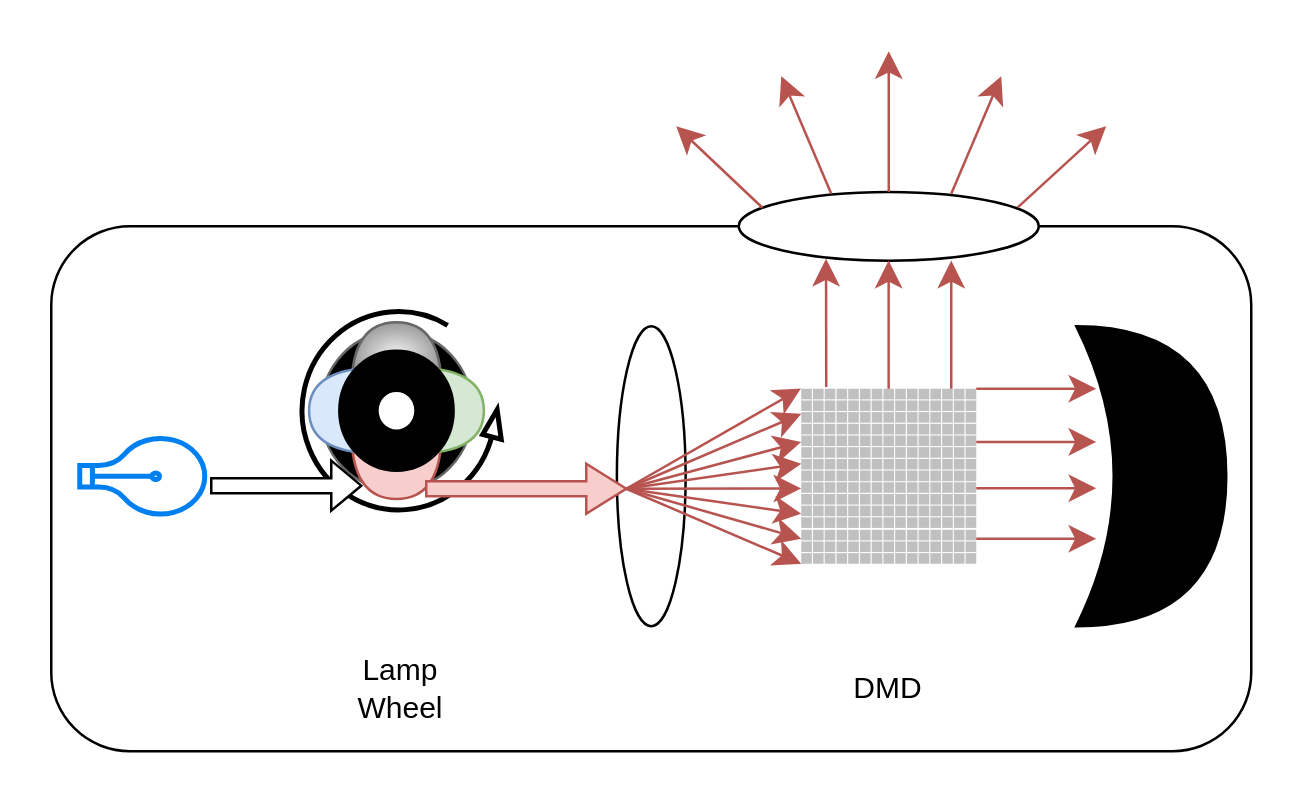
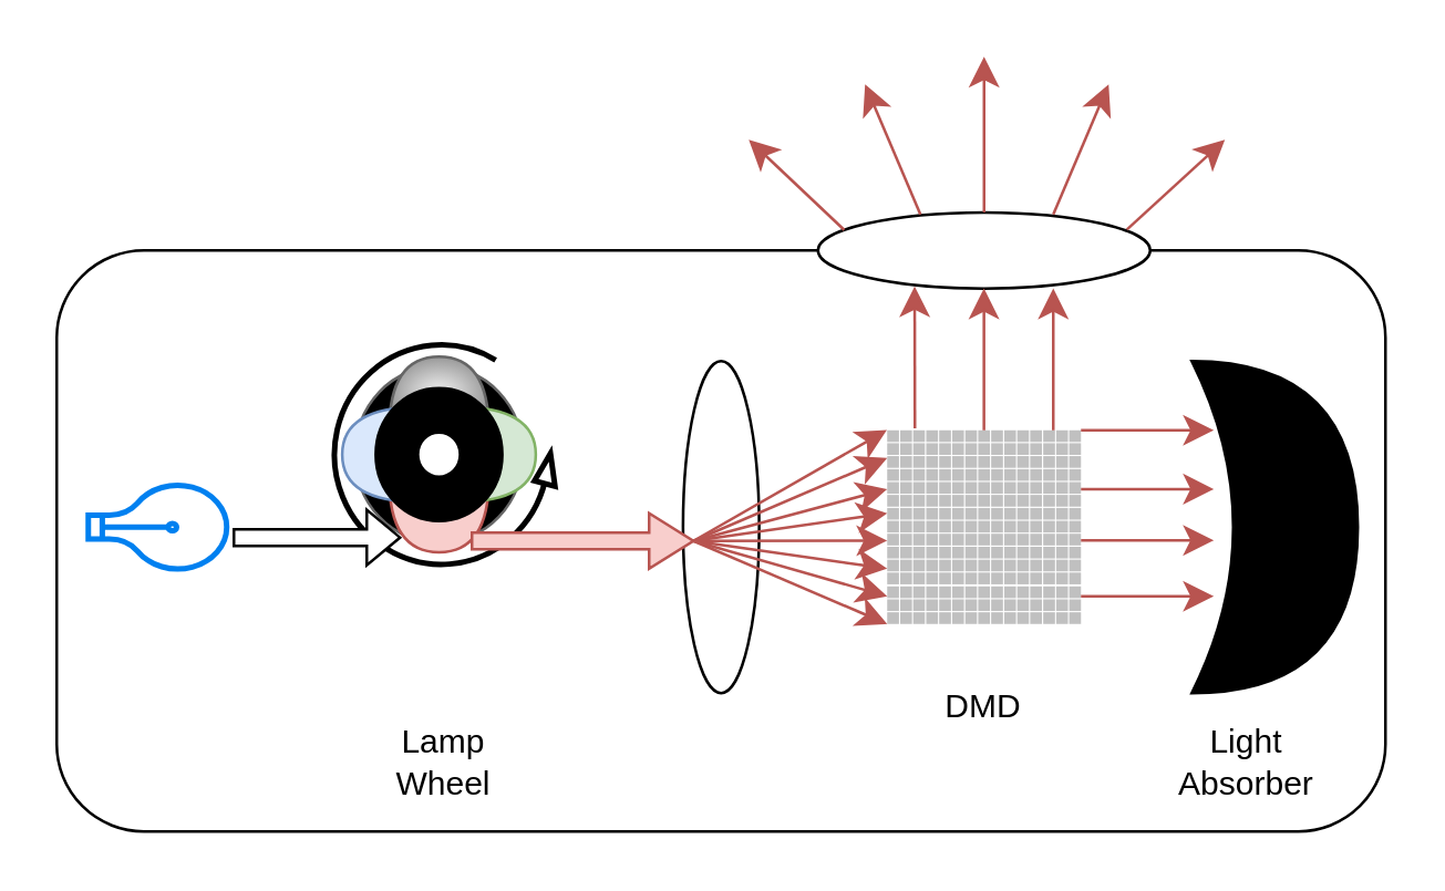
- <mxCell id="16" value="DMD" style="text;html=1;align=center;verticalAlign=middle;whiteSpace=wrap;rounded=0;" vertex="1" parent="1"><mxGeometry x="325" y="260" width="60" height="30" as="geometry" /></mxCell>
+ <mxCell id="16" value="DMD" style="text;html=1;align=center;verticalAlign=middle;whiteSpace=wrap;rounded=0;" vertex="1" parent="1"><mxGeometry x="325" y="240" width="60" height="30" as="geometry" /></mxCell>
+ <mxCell id="77" value="Light&lt;br&gt;Absorber" style="text;html=1;align=center;verticalAlign=middle;whiteSpace=wrap;rounded=0;" vertex="1" parent="1"><mxGeometry x="420" y="260" width="60" height="30" as="geometry" /></mxCell>
